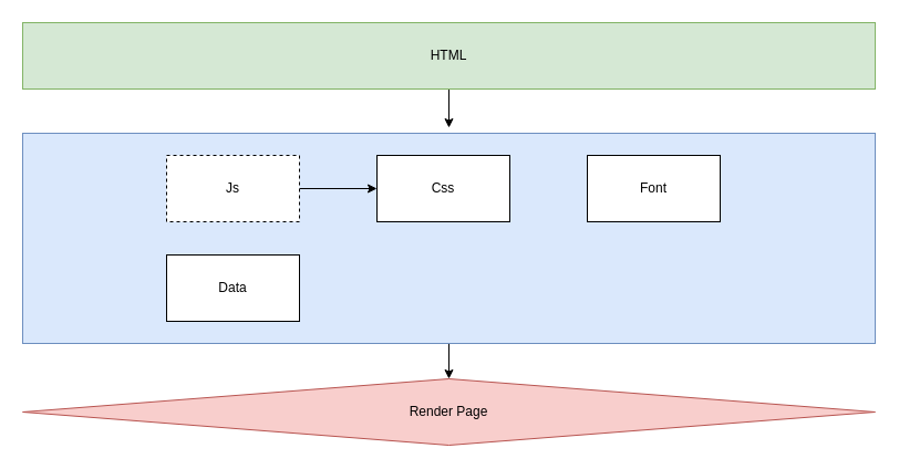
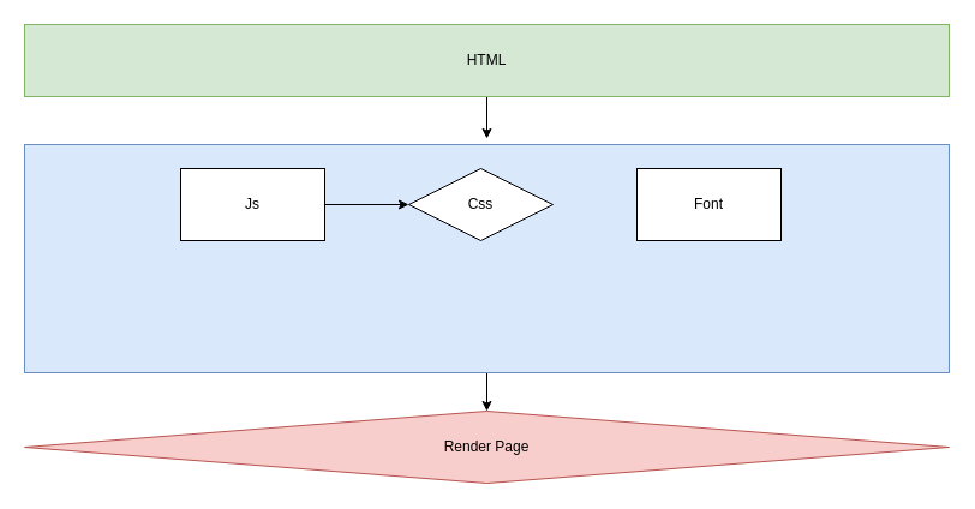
- <mxCell id="8" value="Js" style="rounded=0;whiteSpace=wrap;html=1;dashed=1;" vertex="1" parent="1"><mxGeometry x="150" y="140" width="120" height="60" as="geometry" /></mxCell>
+ <mxCell id="8" value="Js" style="rounded=0;whiteSpace=wrap;html=1;" vertex="1" parent="1"><mxGeometry x="150" y="140" width="120" height="60" as="geometry" /></mxCell>
- <mxCell id="6" value="Css" style="rounded=0;whiteSpace=wrap;html=1;" vertex="1" parent="1"><mxGeometry x="340" y="140" width="120" height="60" as="geometry" /></mxCell>
+ <mxCell id="6" value="Css" style="rhombus;whiteSpace=wrap;html=1;" vertex="1" parent="1"><mxGeometry x="340" y="140" width="120" height="60" as="geometry" /></mxCell>
- <mxCell id="9" value="Data" style="rounded=0;whiteSpace=wrap;html=1;" vertex="1" parent="1"><mxGeometry x="150" y="230" width="120" height="60" as="geometry" /></mxCell>
